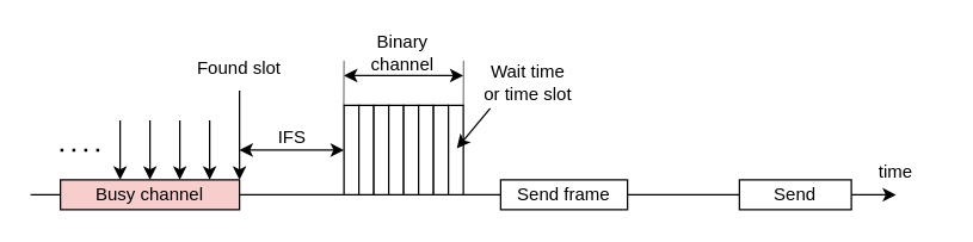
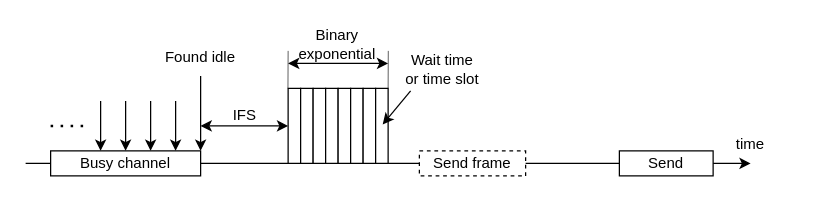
- <mxCell id="24" value="Binary channel" style="text;html=1;align=center;verticalAlign=middle;whiteSpace=wrap;rounded=0;" parent="1" vertex="1"><mxGeometry x="238.25" y="20" width="62.5" height="30" as="geometry" /></mxCell>
+ <mxCell id="24" value="Binary exponential" style="text;html=1;align=center;verticalAlign=middle;whiteSpace=wrap;rounded=0;" parent="1" vertex="1"><mxGeometry x="238.25" y="20" width="62.5" height="30" as="geometry" /></mxCell>
- <mxCell id="10" value="Found slot" style="text;html=1;align=center;verticalAlign=middle;whiteSpace=wrap;rounded=0;" parent="1" vertex="1"><mxGeometry x="130" y="30" width="60" height="30" as="geometry" /></mxCell>
+ <mxCell id="10" value="Found idle" style="text;html=1;align=center;verticalAlign=middle;whiteSpace=wrap;rounded=0;" parent="1" vertex="1"><mxGeometry x="130" y="30" width="60" height="30" as="geometry" /></mxCell>
- <mxCell id="3" value="Busy channel" style="rounded=0;whiteSpace=wrap;html=1;fillColor=#f8cecc;" parent="1" vertex="1"><mxGeometry x="40" y="120" width="120" height="20" as="geometry" /></mxCell>
+ <mxCell id="3" value="Busy channel" style="rounded=0;whiteSpace=wrap;html=1;" parent="1" vertex="1"><mxGeometry x="40" y="120" width="120" height="20" as="geometry" /></mxCell>
- <mxCell id="27" value="Send frame" style="rounded=0;whiteSpace=wrap;html=1;" parent="1" vertex="1"><mxGeometry x="335" y="120" width="85" height="20" as="geometry" /></mxCell>
+ <mxCell id="27" value="Send frame" style="rounded=0;whiteSpace=wrap;html=1;dashed=1;" parent="1" vertex="1"><mxGeometry x="335" y="120" width="85" height="20" as="geometry" /></mxCell>
